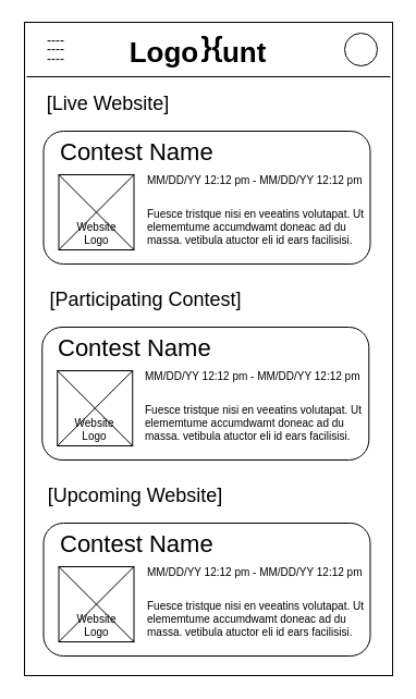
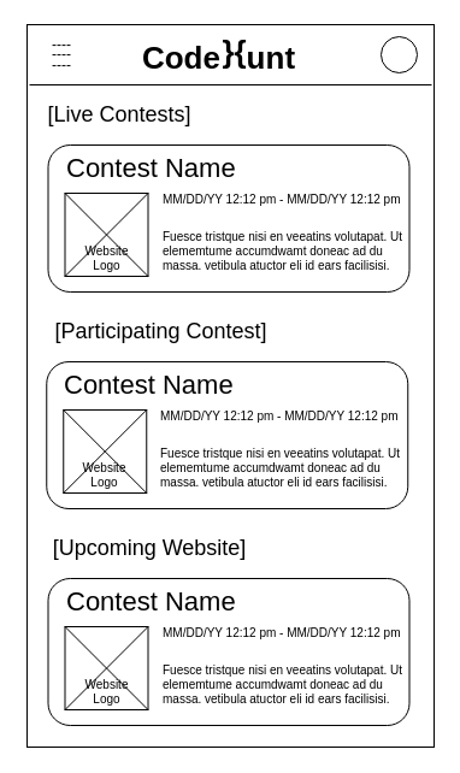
- <mxCell id="4" value="Logo&amp;nbsp; &amp;nbsp;unt" style="text;html=1;align=center;verticalAlign=middle;resizable=0;points=[];autosize=1;strokeColor=none;fillColor=none;fontSize=26;fontStyle=1" parent="1" vertex="1"><mxGeometry x="111" y="28" width="140" height="40" as="geometry" /></mxCell>
+ <mxCell id="4" value="Code&amp;nbsp; &amp;nbsp;unt" style="text;html=1;align=center;verticalAlign=middle;resizable=0;points=[];autosize=1;strokeColor=none;fillColor=none;fontSize=26;fontStyle=1" parent="1" vertex="1"><mxGeometry x="111" y="28" width="140" height="40" as="geometry" /></mxCell>
- <mxCell id="8" value="&lt;font style=&quot;font-size: 18px&quot;&gt;[Live Website]&lt;/font&gt;" style="text;html=1;strokeColor=none;fillColor=none;align=center;verticalAlign=middle;whiteSpace=wrap;rounded=0;" vertex="1" parent="1"><mxGeometry x="22" y="80" width="154" height="30" as="geometry" /></mxCell>
+ <mxCell id="8" value="&lt;font style=&quot;font-size: 18px&quot;&gt;[Live Contests]&lt;/font&gt;" style="text;html=1;strokeColor=none;fillColor=none;align=center;verticalAlign=middle;whiteSpace=wrap;rounded=0;" vertex="1" parent="1"><mxGeometry x="22" y="80" width="154" height="30" as="geometry" /></mxCell>
